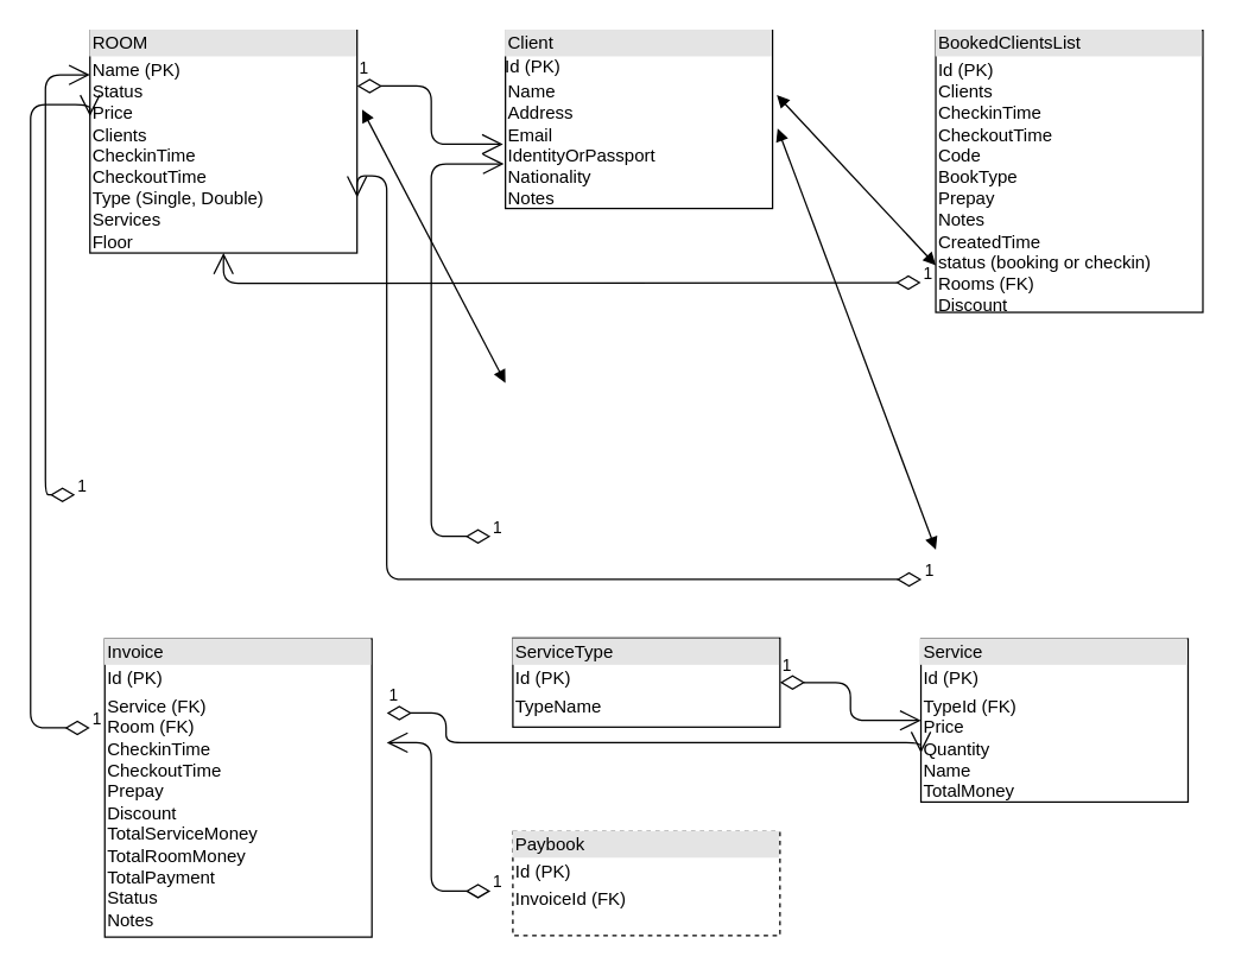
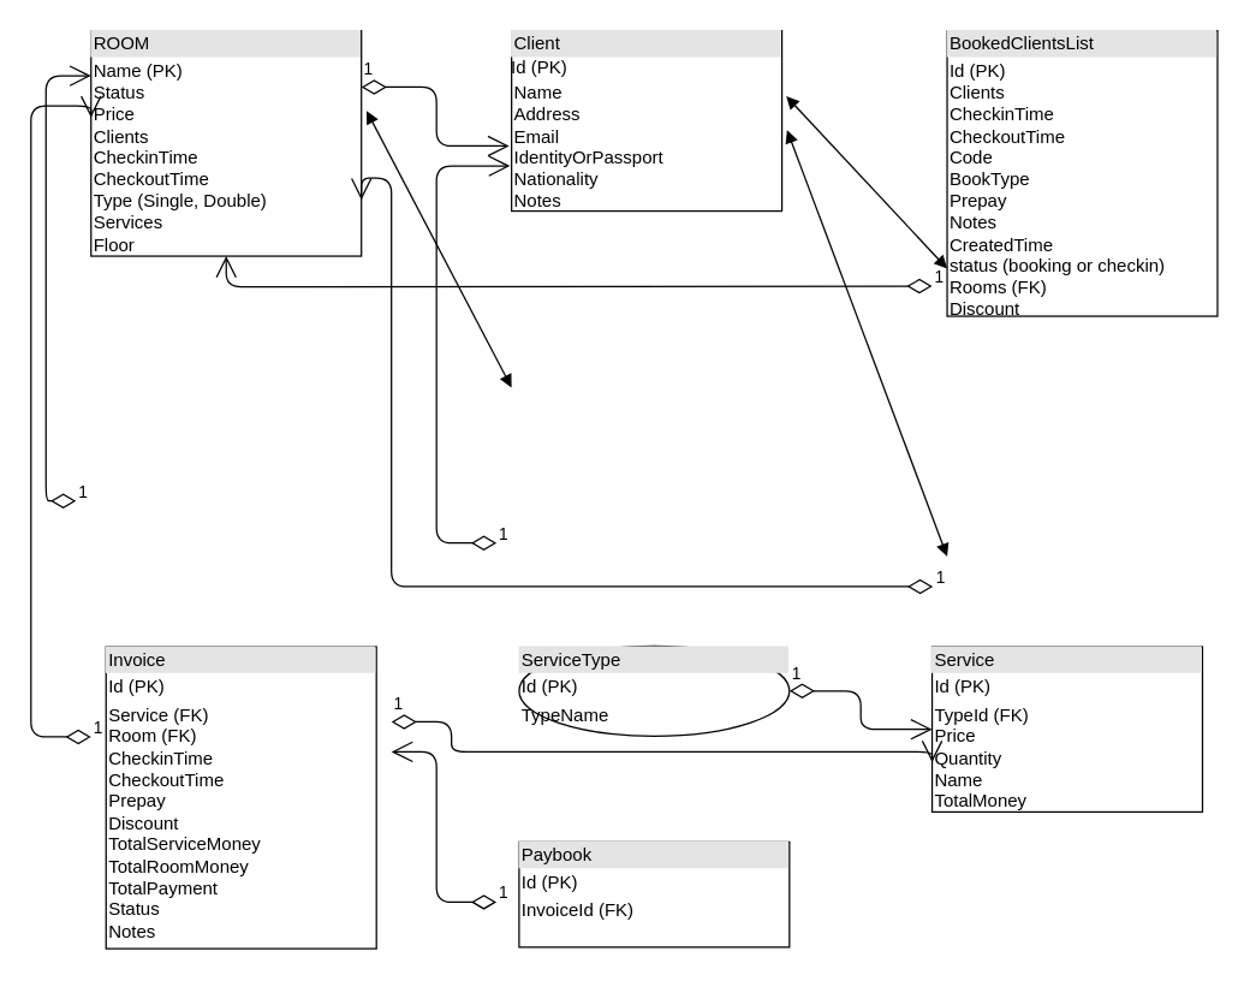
- <mxCell id="13" value="&lt;div style=&quot;box-sizing: border-box ; width: 100% ; background: #e4e4e4 ; padding: 2px&quot;&gt;ServiceType&lt;/div&gt;&lt;table style=&quot;width: 100% ; font-size: 1em&quot; cellpadding=&quot;2&quot; cellspacing=&quot;0&quot;&gt;&lt;tbody&gt;&lt;tr&gt;&lt;td&gt;Id (PK)&lt;/td&gt;&lt;td&gt;&lt;br&gt;&lt;/td&gt;&lt;/tr&gt;&lt;tr&gt;&lt;td&gt;TypeName&lt;/td&gt;&lt;td&gt;&lt;br&gt;&lt;/td&gt;&lt;/tr&gt;&lt;tr&gt;&lt;td&gt;&lt;/td&gt;&lt;td&gt;&lt;br&gt;&lt;/td&gt;&lt;/tr&gt;&lt;/tbody&gt;&lt;/table&gt;" style="verticalAlign=top;align=left;overflow=fill;html=1;" parent="1" vertex="1"><mxGeometry x="345" y="429.5" width="180" height="60" as="geometry" /></mxCell>
+ <mxCell id="13" value="&lt;div style=&quot;box-sizing: border-box ; width: 100% ; background: #e4e4e4 ; padding: 2px&quot;&gt;ServiceType&lt;/div&gt;&lt;table style=&quot;width: 100% ; font-size: 1em&quot; cellpadding=&quot;2&quot; cellspacing=&quot;0&quot;&gt;&lt;tbody&gt;&lt;tr&gt;&lt;td&gt;Id (PK)&lt;/td&gt;&lt;td&gt;&lt;br&gt;&lt;/td&gt;&lt;/tr&gt;&lt;tr&gt;&lt;td&gt;TypeName&lt;/td&gt;&lt;td&gt;&lt;br&gt;&lt;/td&gt;&lt;/tr&gt;&lt;tr&gt;&lt;td&gt;&lt;/td&gt;&lt;td&gt;&lt;br&gt;&lt;/td&gt;&lt;/tr&gt;&lt;/tbody&gt;&lt;/table&gt;" style="ellipse;verticalAlign=top;align=left;overflow=fill;html=1;" parent="1" vertex="1"><mxGeometry x="345" y="429.5" width="180" height="60" as="geometry" /></mxCell>
- <mxCell id="19" value="&lt;div style=&quot;box-sizing: border-box ; width: 100% ; background: #e4e4e4 ; padding: 2px&quot;&gt;Paybook&lt;/div&gt;&lt;table style=&quot;width: 100% ; font-size: 1em&quot; cellpadding=&quot;2&quot; cellspacing=&quot;0&quot;&gt;&lt;tbody&gt;&lt;tr&gt;&lt;td&gt;Id (PK)&lt;/td&gt;&lt;td&gt;&lt;br&gt;&lt;/td&gt;&lt;/tr&gt;&lt;tr&gt;&lt;td&gt;InvoiceId (FK)&lt;/td&gt;&lt;td&gt;&lt;br&gt;&lt;/td&gt;&lt;/tr&gt;&lt;tr&gt;&lt;td&gt;&lt;/td&gt;&lt;td&gt;&lt;br&gt;&lt;/td&gt;&lt;/tr&gt;&lt;/tbody&gt;&lt;/table&gt;" style="verticalAlign=top;align=left;overflow=fill;html=1;dashed=1;" parent="1" vertex="1"><mxGeometry x="345" y="560" width="180" height="70" as="geometry" /></mxCell>
+ <mxCell id="19" value="&lt;div style=&quot;box-sizing: border-box ; width: 100% ; background: #e4e4e4 ; padding: 2px&quot;&gt;Paybook&lt;/div&gt;&lt;table style=&quot;width: 100% ; font-size: 1em&quot; cellpadding=&quot;2&quot; cellspacing=&quot;0&quot;&gt;&lt;tbody&gt;&lt;tr&gt;&lt;td&gt;Id (PK)&lt;/td&gt;&lt;td&gt;&lt;br&gt;&lt;/td&gt;&lt;/tr&gt;&lt;tr&gt;&lt;td&gt;InvoiceId (FK)&lt;/td&gt;&lt;td&gt;&lt;br&gt;&lt;/td&gt;&lt;/tr&gt;&lt;tr&gt;&lt;td&gt;&lt;/td&gt;&lt;td&gt;&lt;br&gt;&lt;/td&gt;&lt;/tr&gt;&lt;/tbody&gt;&lt;/table&gt;" style="verticalAlign=top;align=left;overflow=fill;html=1;" parent="1" vertex="1"><mxGeometry x="345" y="560" width="180" height="70" as="geometry" /></mxCell>
